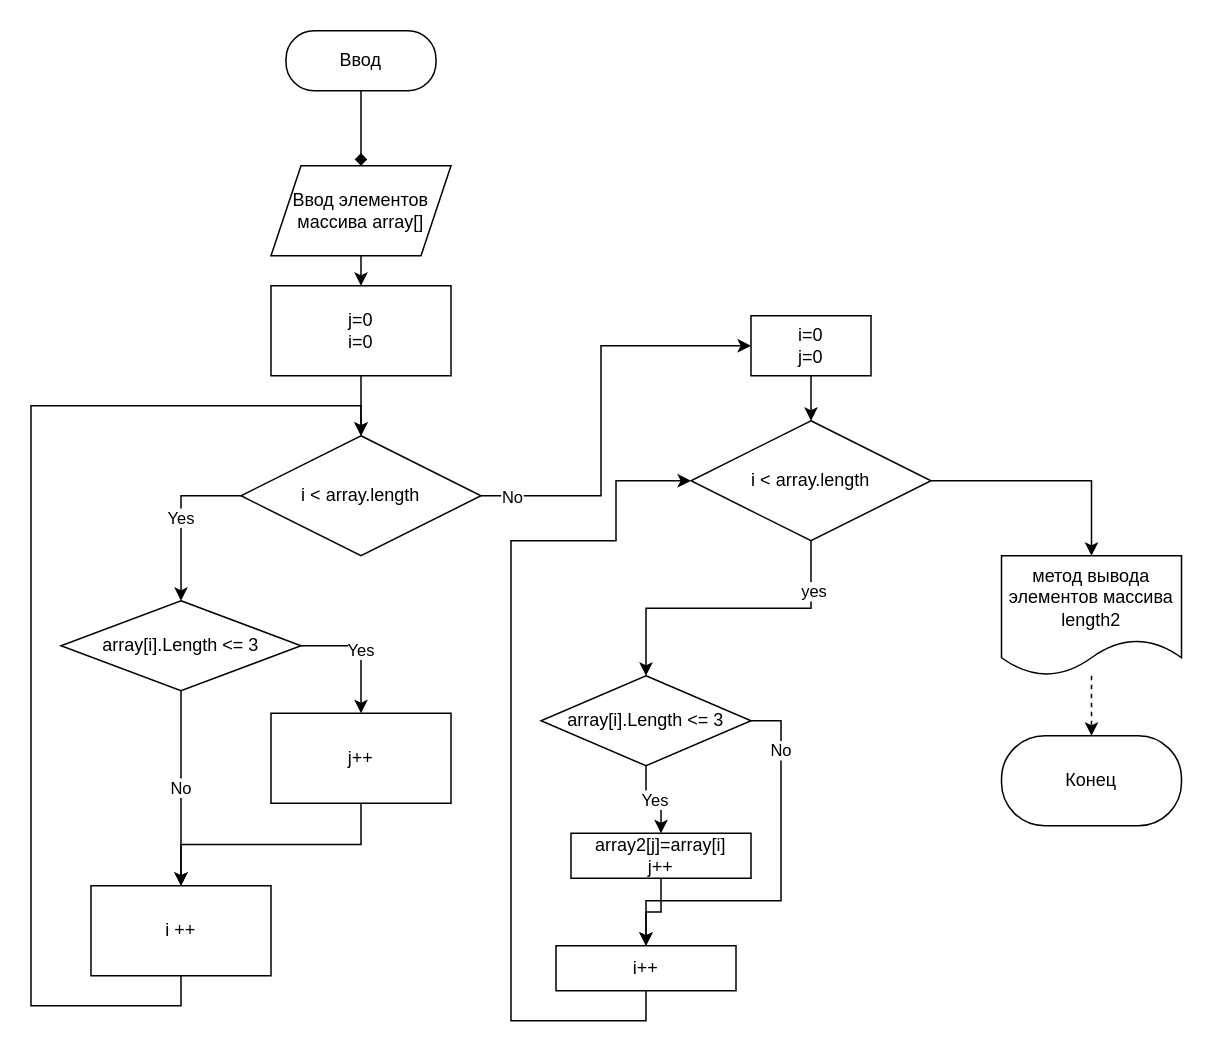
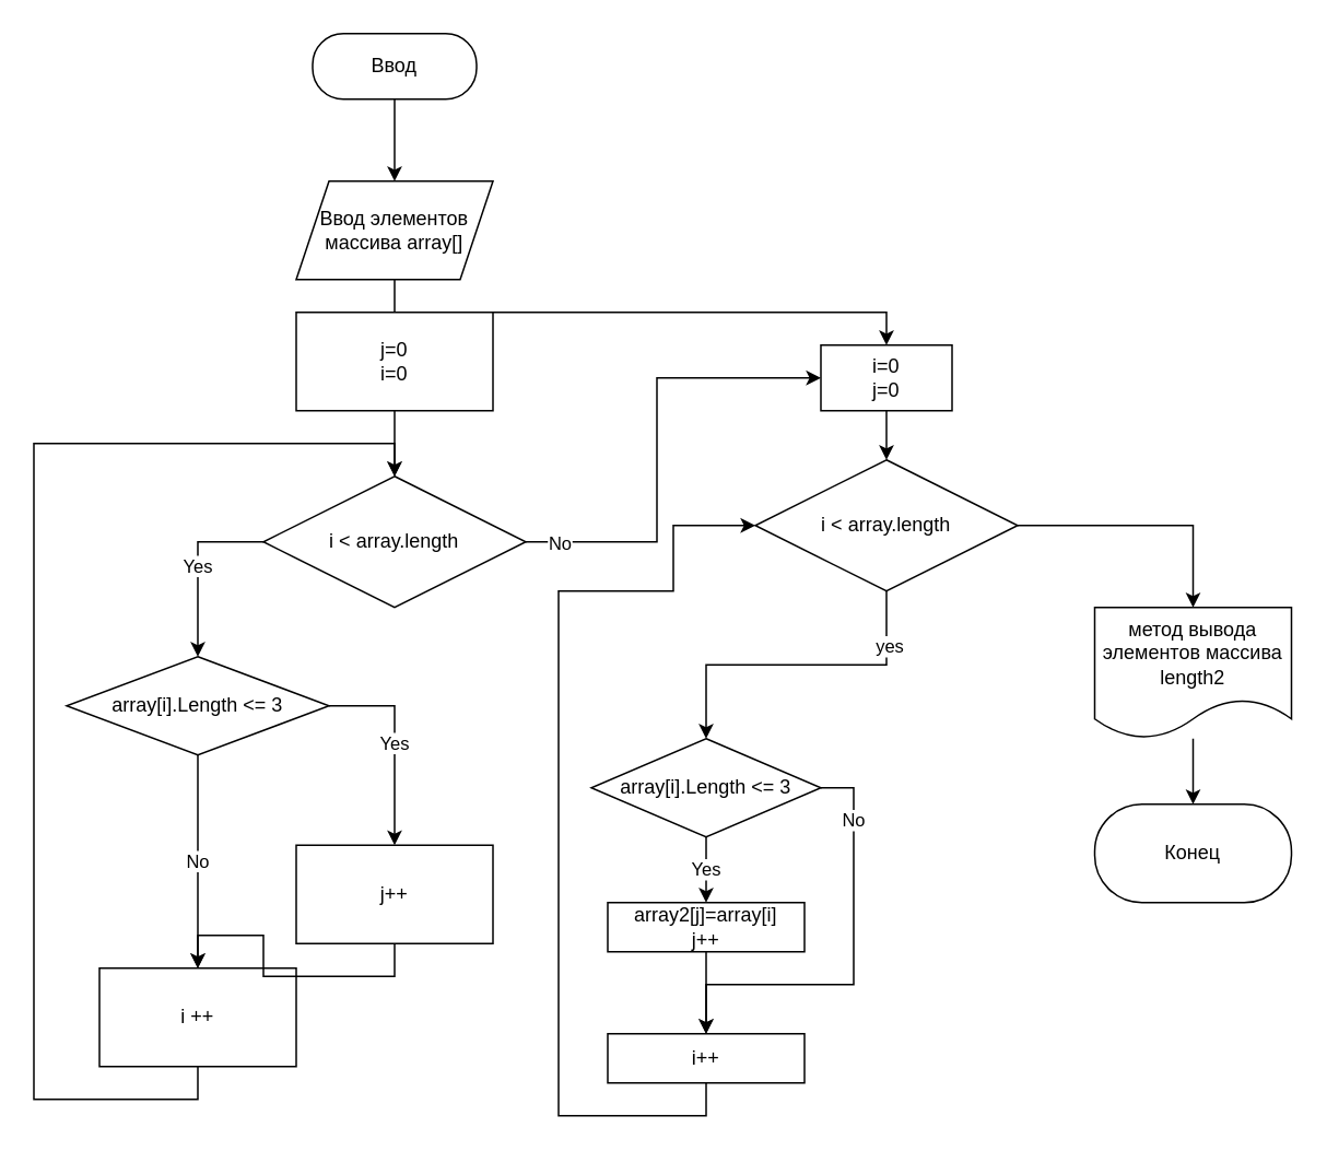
- <mxCell id="2" style="edgeStyle=orthogonalEdgeStyle;rounded=0;orthogonalLoop=1;jettySize=auto;html=1;exitX=0.5;exitY=1;exitDx=0;exitDy=0;entryX=0.5;entryY=0;entryDx=0;entryDy=0;endArrow=diamond;" parent="1" source="3" target="5" edge="1"><mxGeometry relative="1" as="geometry" /></mxCell>
+ <mxCell id="2" style="edgeStyle=orthogonalEdgeStyle;rounded=0;orthogonalLoop=1;jettySize=auto;html=1;exitX=0.5;exitY=1;exitDx=0;exitDy=0;entryX=0.5;entryY=0;entryDx=0;entryDy=0;" parent="1" source="3" target="5" edge="1"><mxGeometry relative="1" as="geometry" /></mxCell>
- <mxCell id="4" style="edgeStyle=orthogonalEdgeStyle;rounded=0;orthogonalLoop=1;jettySize=auto;html=1;exitX=0.5;exitY=1;exitDx=0;exitDy=0;entryX=0.5;entryY=0;entryDx=0;entryDy=0;" edge="1" parent="1" source="5" target="14"><mxGeometry relative="1" as="geometry" /></mxCell>
+ <mxCell id="4" style="edgeStyle=orthogonalEdgeStyle;rounded=0;orthogonalLoop=1;jettySize=auto;html=1;exitX=0.5;exitY=1;exitDx=0;exitDy=0;" edge="1" parent="1" source="5" target="21"><mxGeometry relative="1" as="geometry" /></mxCell>
- <mxCell id="33" style="edgeStyle=orthogonalEdgeStyle;rounded=0;orthogonalLoop=1;jettySize=auto;html=1;entryX=0.5;entryY=0;entryDx=0;entryDy=0;dashed=1;" edge="1" parent="1" source="34" target="12"><mxGeometry relative="1" as="geometry" /></mxCell>
+ <mxCell id="33" style="edgeStyle=orthogonalEdgeStyle;rounded=0;orthogonalLoop=1;jettySize=auto;html=1;entryX=0.5;entryY=0;entryDx=0;entryDy=0;" edge="1" parent="1" source="34" target="12"><mxGeometry relative="1" as="geometry" /></mxCell>
- <mxCell id="19" value="j++" style="whiteSpace=wrap;html=1;" vertex="1" parent="1"><mxGeometry x="180" y="475" width="120" height="60" as="geometry" /></mxCell>
+ <mxCell id="19" value="j++" style="whiteSpace=wrap;html=1;" vertex="1" parent="1"><mxGeometry x="180" y="515" width="120" height="60" as="geometry" /></mxCell>
- <mxCell id="26" value="array2[j]=array[i]&lt;br&gt;j++" style="whiteSpace=wrap;html=1;" vertex="1" parent="1"><mxGeometry x="380" y="555" width="120" height="30" as="geometry" /></mxCell>
+ <mxCell id="26" value="array2[j]=array[i]&lt;br&gt;j++" style="whiteSpace=wrap;html=1;" vertex="1" parent="1"><mxGeometry x="370" y="550" width="120" height="30" as="geometry" /></mxCell>
